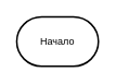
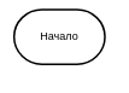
- <mxCell id="2" value="Начало" style="strokeWidth=2;html=1;shape=mxgraph.flowchart.terminator;whiteSpace=wrap;" vertex="1" parent="1"><mxGeometry x="20" y="20" width="100" height="60" as="geometry" /></mxCell>
+ <mxCell id="2" value="Начало" style="strokeWidth=2;html=1;shape=mxgraph.flowchart.terminator;whiteSpace=wrap;" vertex="1" parent="1"><mxGeometry x="15" y="10" width="100" height="60" as="geometry" /></mxCell>
